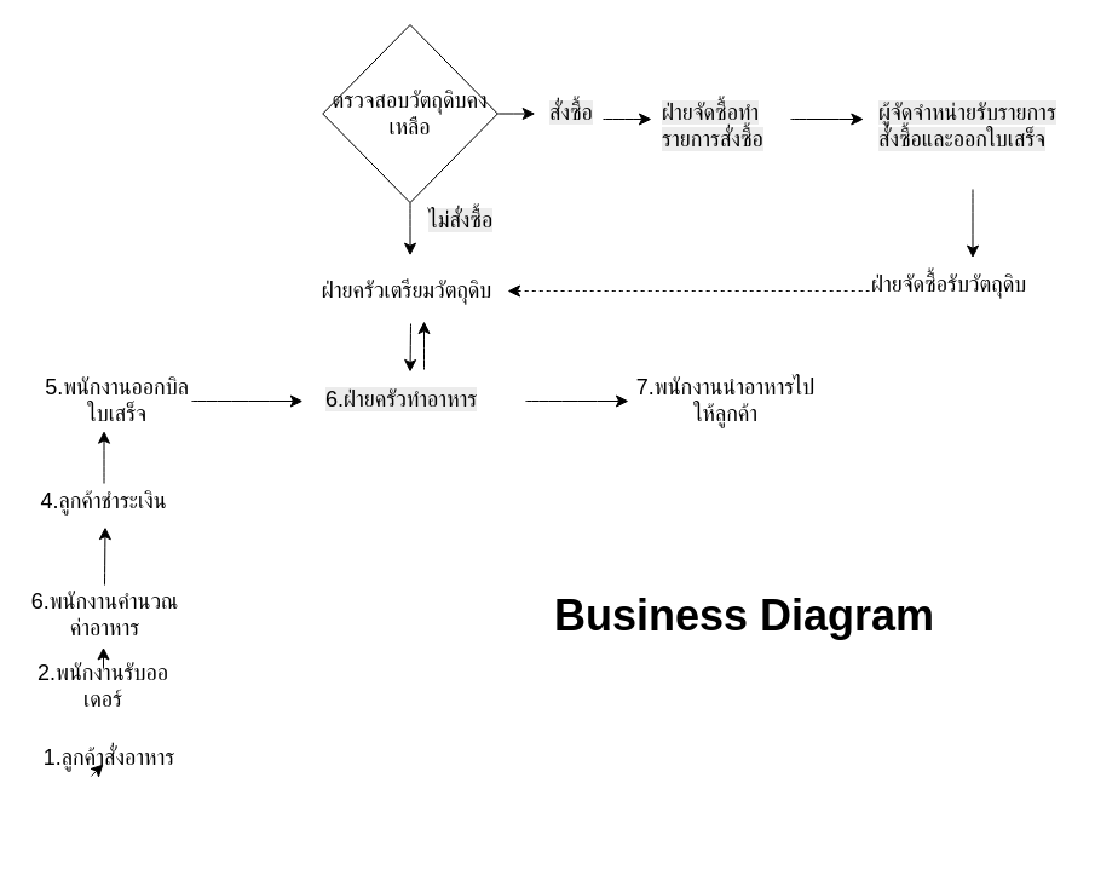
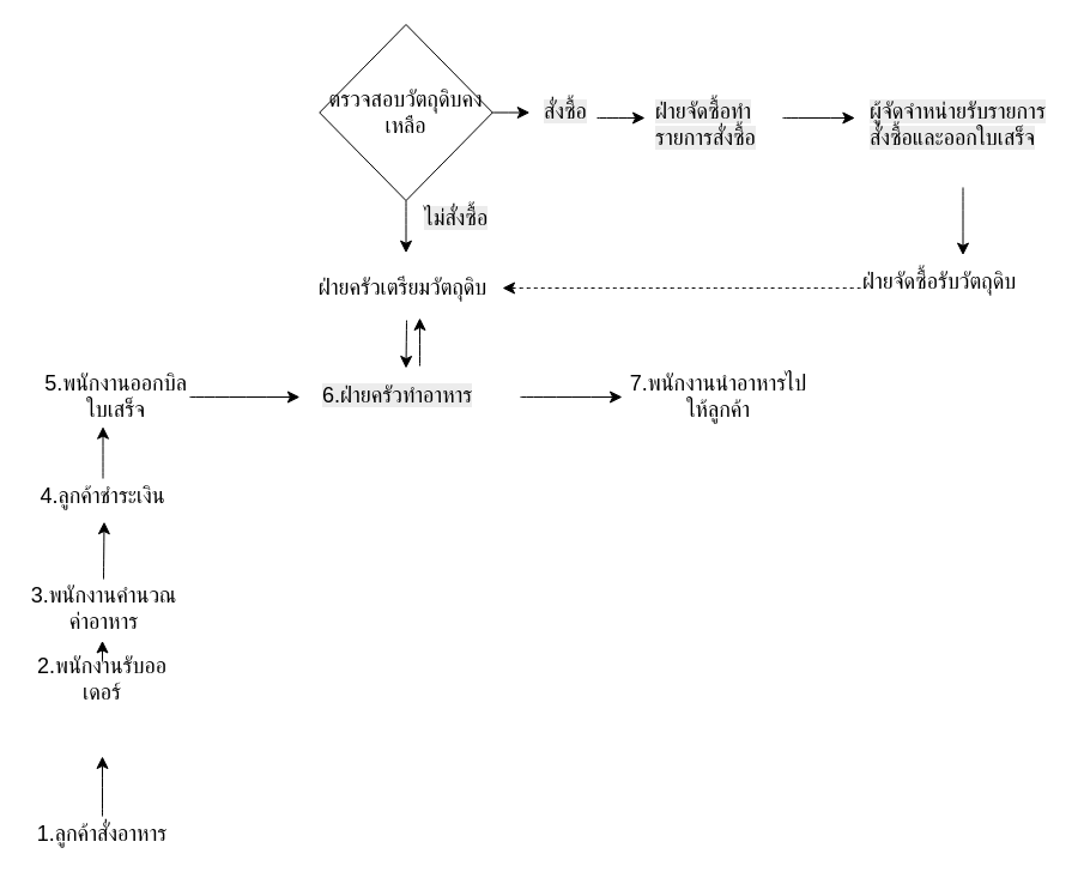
- <mxCell id="7" value="6.พนักงานคำนวณค่าอาหาร" style="text;html=1;whiteSpace=wrap;strokeColor=none;fillColor=none;align=center;verticalAlign=middle;rounded=0;fontSize=18;" vertex="1" parent="1"><mxGeometry x="20" y="493" width="133" height="30" as="geometry" /></mxCell>
+ <mxCell id="7" value="3.พนักงานคำนวณค่าอาหาร" style="text;html=1;whiteSpace=wrap;strokeColor=none;fillColor=none;align=center;verticalAlign=middle;rounded=0;fontSize=18;" vertex="1" parent="1"><mxGeometry x="20" y="493" width="133" height="30" as="geometry" /></mxCell>
- <mxCell id="30" value="Business Diagram" style="text;html=1;whiteSpace=wrap;strokeColor=none;fillColor=none;align=center;verticalAlign=middle;rounded=0;fontSize=36;fontStyle=1" vertex="1" parent="1"><mxGeometry x="436" y="493" width="358" height="30" as="geometry" /></mxCell>
- <mxCell id="3" value="1.ลูกค้าสั่งอาหาร" style="text;html=1;whiteSpace=wrap;strokeColor=none;fillColor=none;align=center;verticalAlign=middle;rounded=0;fontSize=18;" vertex="1" parent="1"><mxGeometry x="32" y="611" width="116" height="30" as="geometry" /></mxCell>
+ <mxCell id="3" value="1.ลูกค้าสั่งอาหาร" style="text;html=1;whiteSpace=wrap;strokeColor=none;fillColor=none;align=center;verticalAlign=middle;rounded=0;fontSize=18;" vertex="1" parent="1"><mxGeometry x="27" y="681" width="116" height="30" as="geometry" /></mxCell>
